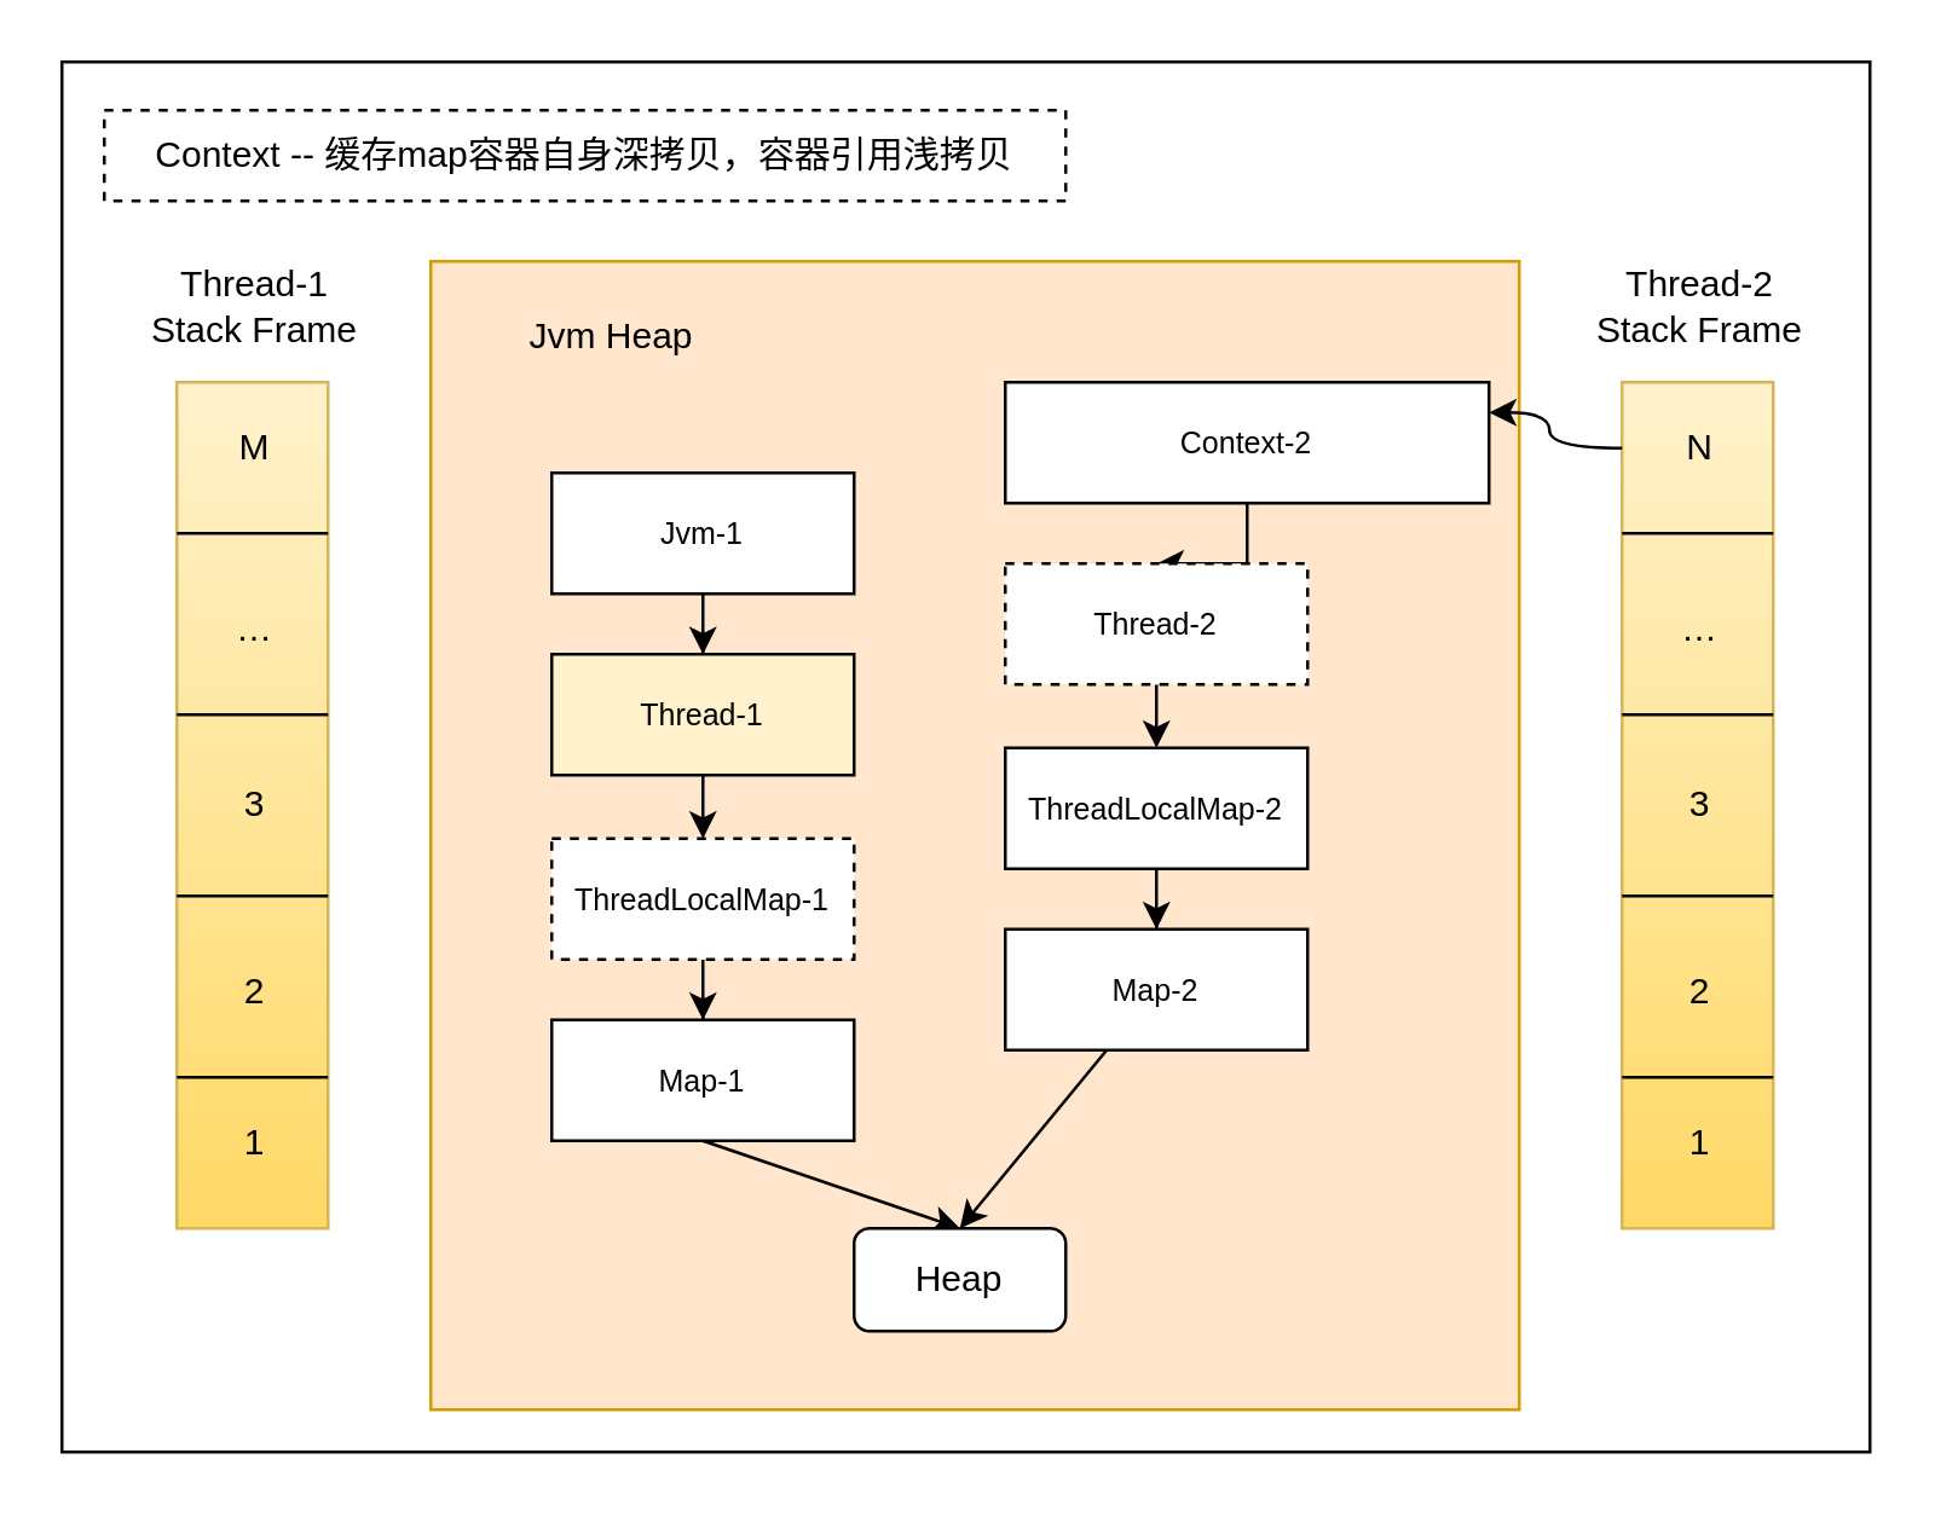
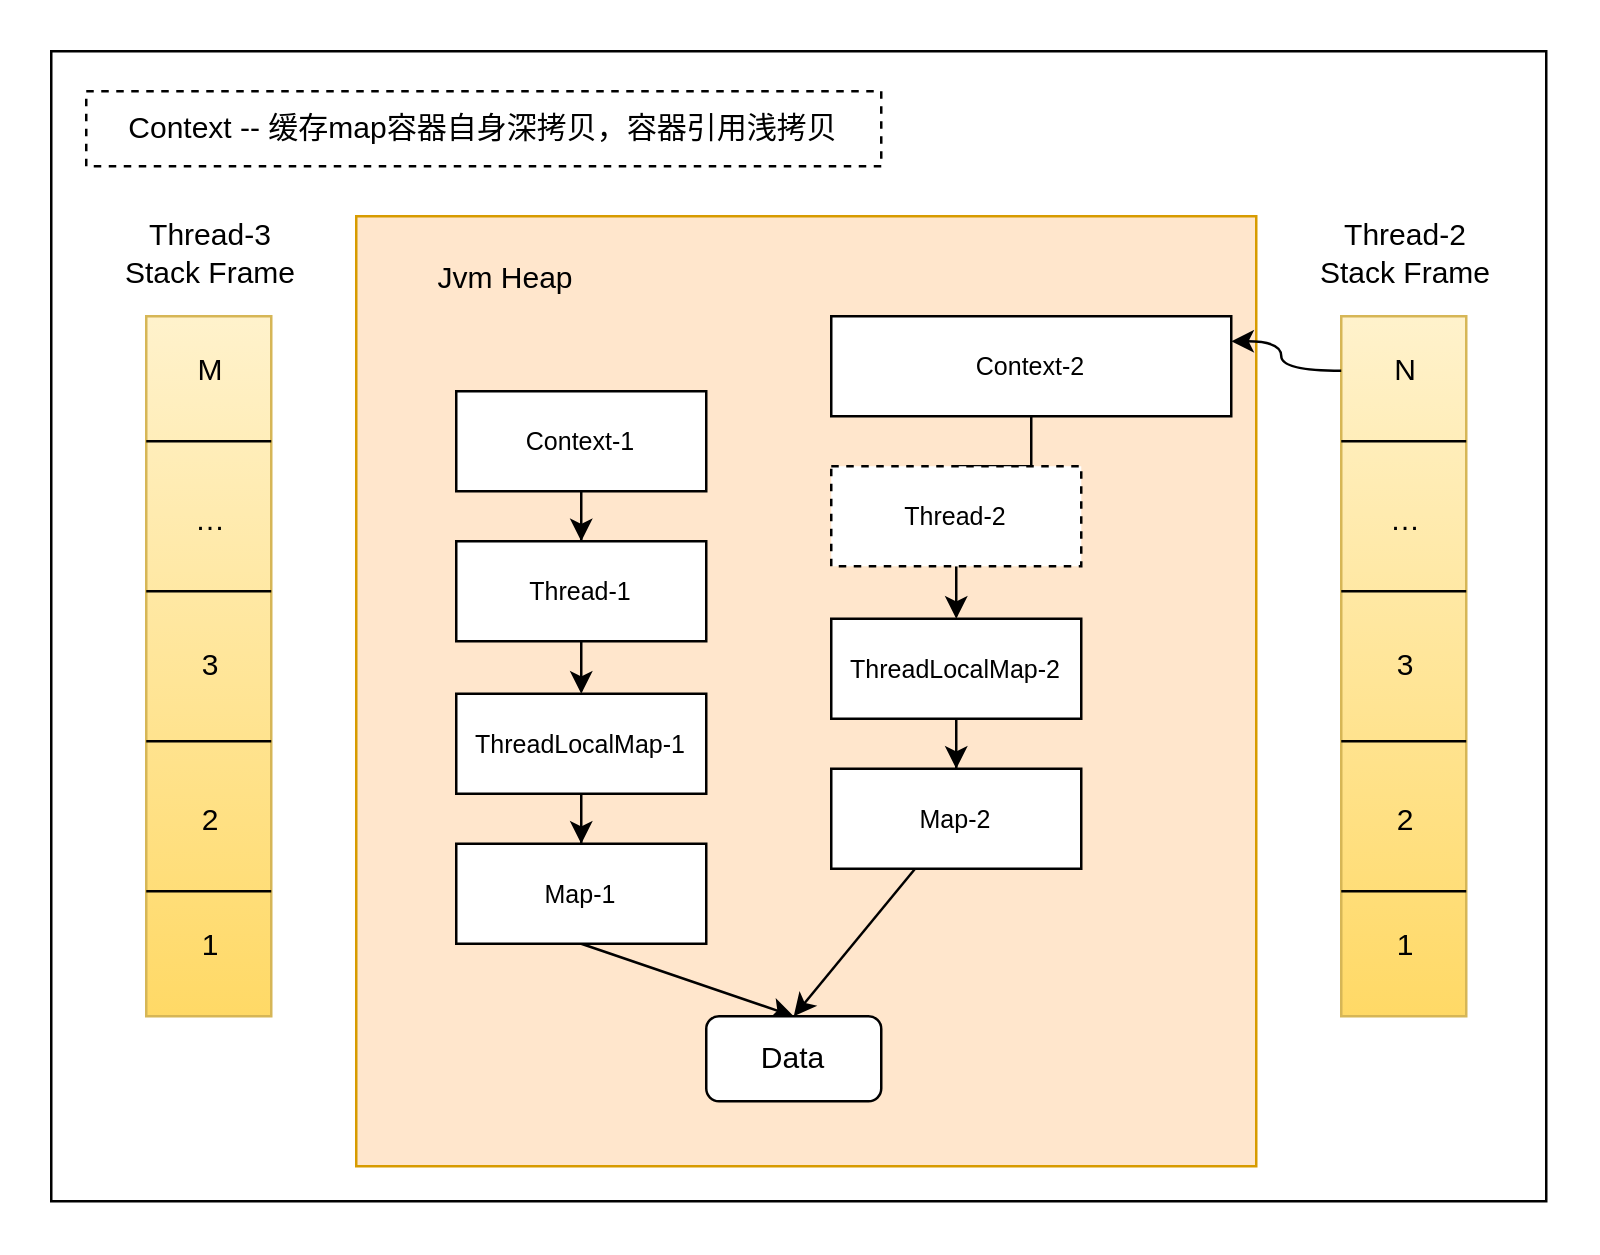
- <mxCell id="16" value="&lt;div&gt;Thread-1&lt;/div&gt;&lt;div&gt;Stack Frame&lt;br&gt;&lt;/div&gt;" style="text;html=1;align=center;verticalAlign=middle;whiteSpace=wrap;rounded=0;" vertex="1" parent="4"><mxGeometry width="74" height="30" as="geometry" /></mxCell>
+ <mxCell id="16" value="&lt;div&gt;Thread-3&lt;/div&gt;&lt;div&gt;Stack Frame&lt;br&gt;&lt;/div&gt;" style="text;html=1;align=center;verticalAlign=middle;whiteSpace=wrap;rounded=0;" vertex="1" parent="4"><mxGeometry width="74" height="30" as="geometry" /></mxCell>
- <mxCell id="31" value="Jvm-1" style="rounded=0;whiteSpace=wrap;html=1;fontSize=10;" vertex="1" parent="1"><mxGeometry x="182" y="156" width="100" height="40" as="geometry" /></mxCell>
+ <mxCell id="31" value="Context-1" style="rounded=0;whiteSpace=wrap;html=1;fontSize=10;" vertex="1" parent="1"><mxGeometry x="182" y="156" width="100" height="40" as="geometry" /></mxCell>
- <mxCell id="32" style="edgeStyle=orthogonalEdgeStyle;rounded=0;orthogonalLoop=1;jettySize=auto;html=1;entryX=0.5;entryY=0;entryDx=0;entryDy=0;" edge="1" parent="1" source="33" target="48"><mxGeometry relative="1" as="geometry" /></mxCell>
+ <mxCell id="32" style="edgeStyle=orthogonalEdgeStyle;rounded=0;orthogonalLoop=1;jettySize=auto;html=1;entryX=0.5;entryY=0;entryDx=0;entryDy=0;endArrow=none;" edge="1" parent="1" source="33" target="48"><mxGeometry relative="1" as="geometry" /></mxCell>
- <mxCell id="46" value="Thread-1" style="whiteSpace=wrap;html=1;rounded=0;fontSize=10;fillColor=#fff2cc;" vertex="1" parent="1"><mxGeometry x="182" y="216" width="100" height="40" as="geometry" /></mxCell>
+ <mxCell id="46" value="Thread-1" style="whiteSpace=wrap;html=1;rounded=0;fontSize=10;" vertex="1" parent="1"><mxGeometry x="182" y="216" width="100" height="40" as="geometry" /></mxCell>
- <mxCell id="35" value="ThreadLocalMap-1" style="whiteSpace=wrap;html=1;rounded=0;fontSize=10;dashed=1;" vertex="1" parent="1"><mxGeometry x="182" y="277" width="100" height="40" as="geometry" /></mxCell>
+ <mxCell id="35" value="ThreadLocalMap-1" style="whiteSpace=wrap;html=1;rounded=0;fontSize=10;" vertex="1" parent="1"><mxGeometry x="182" y="277" width="100" height="40" as="geometry" /></mxCell>
- <mxCell id="43" value="Heap" style="rounded=1;whiteSpace=wrap;html=1;" vertex="1" parent="1"><mxGeometry x="282" y="406" width="70" height="34" as="geometry" /></mxCell>
+ <mxCell id="43" value="Data" style="rounded=1;whiteSpace=wrap;html=1;" vertex="1" parent="1"><mxGeometry x="282" y="406" width="70" height="34" as="geometry" /></mxCell>
